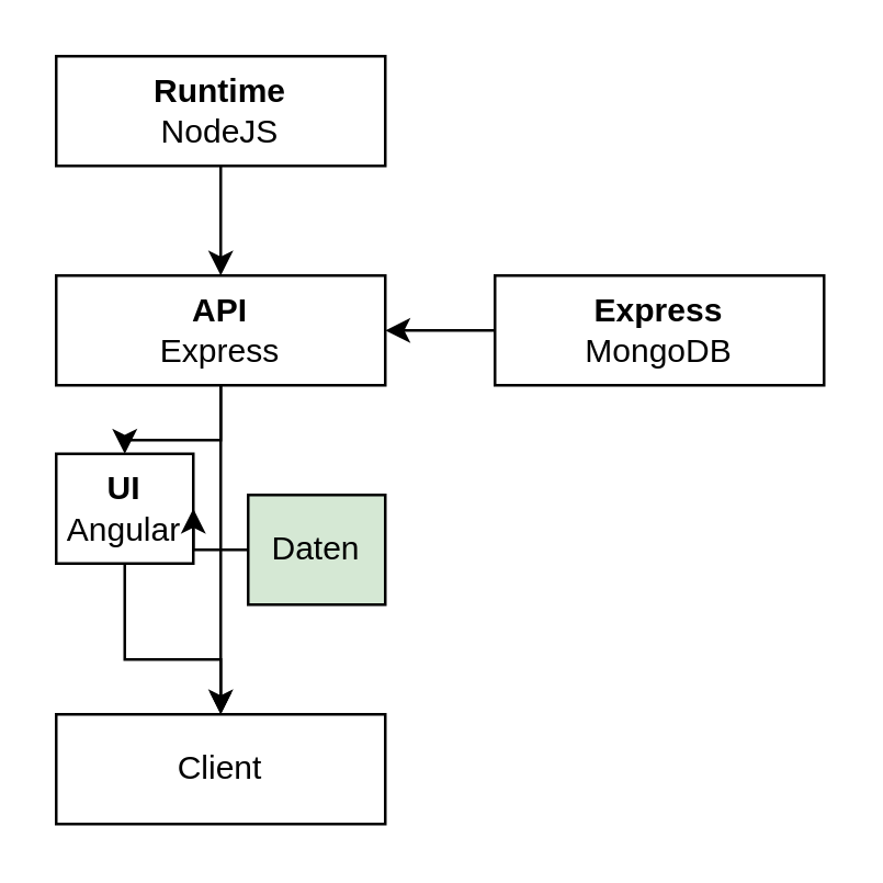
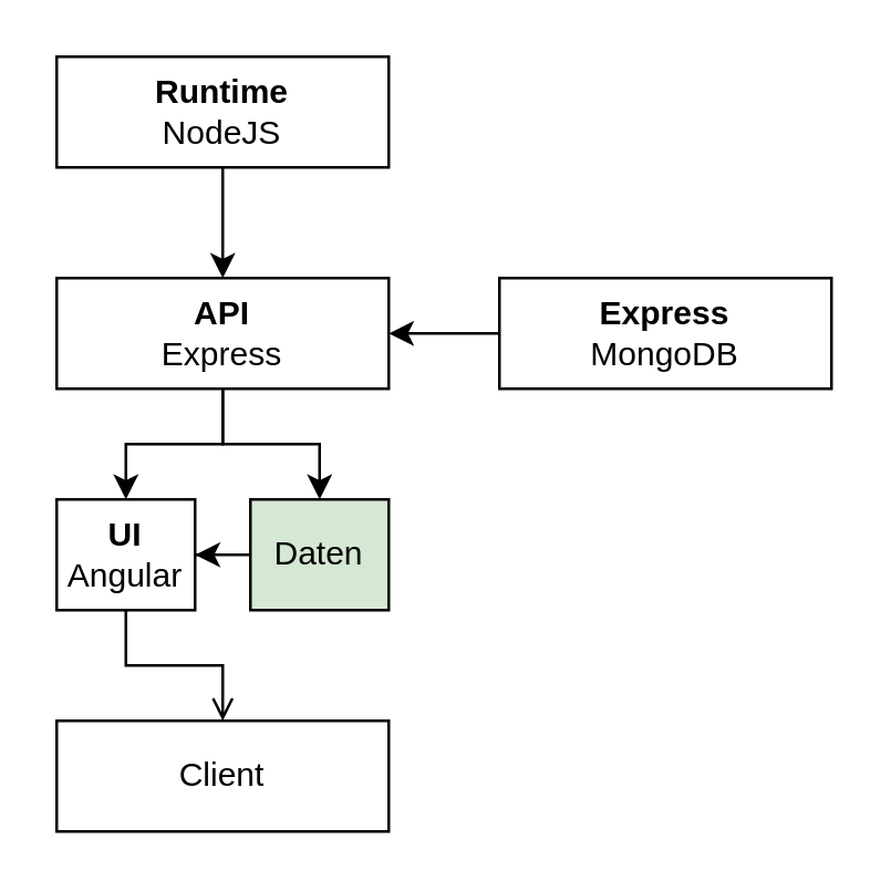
- <mxCell id="6" style="edgeStyle=orthogonalEdgeStyle;rounded=0;orthogonalLoop=1;jettySize=auto;html=1;" parent="1" source="7" target="4" edge="1"><mxGeometry relative="1" as="geometry" /></mxCell>
+ <mxCell id="6" style="edgeStyle=orthogonalEdgeStyle;rounded=0;orthogonalLoop=1;jettySize=auto;html=1;" parent="1" source="7" target="11" edge="1"><mxGeometry relative="1" as="geometry" /></mxCell>
- <mxCell id="9" value="&lt;b&gt;UI&lt;/b&gt;&lt;br&gt;Angular" style="rounded=0;whiteSpace=wrap;html=1;" parent="1" vertex="1"><mxGeometry x="20" y="165" width="50" height="40" as="geometry" /></mxCell>
+ <mxCell id="9" value="&lt;b&gt;UI&lt;/b&gt;&lt;br&gt;Angular" style="rounded=0;whiteSpace=wrap;html=1;" parent="1" vertex="1"><mxGeometry x="20" y="180" width="50" height="40" as="geometry" /></mxCell>
